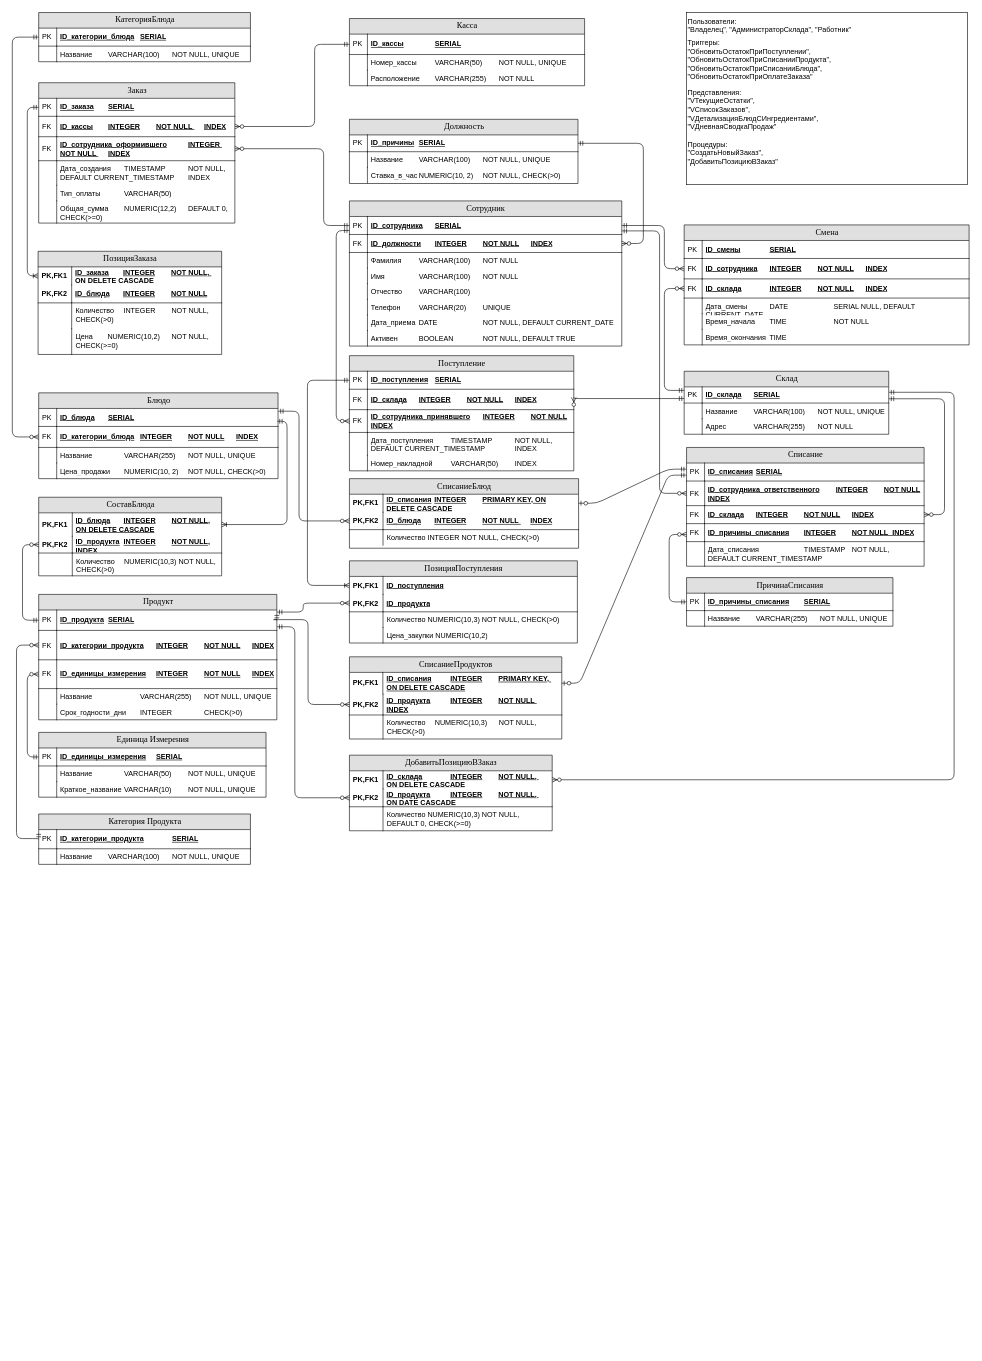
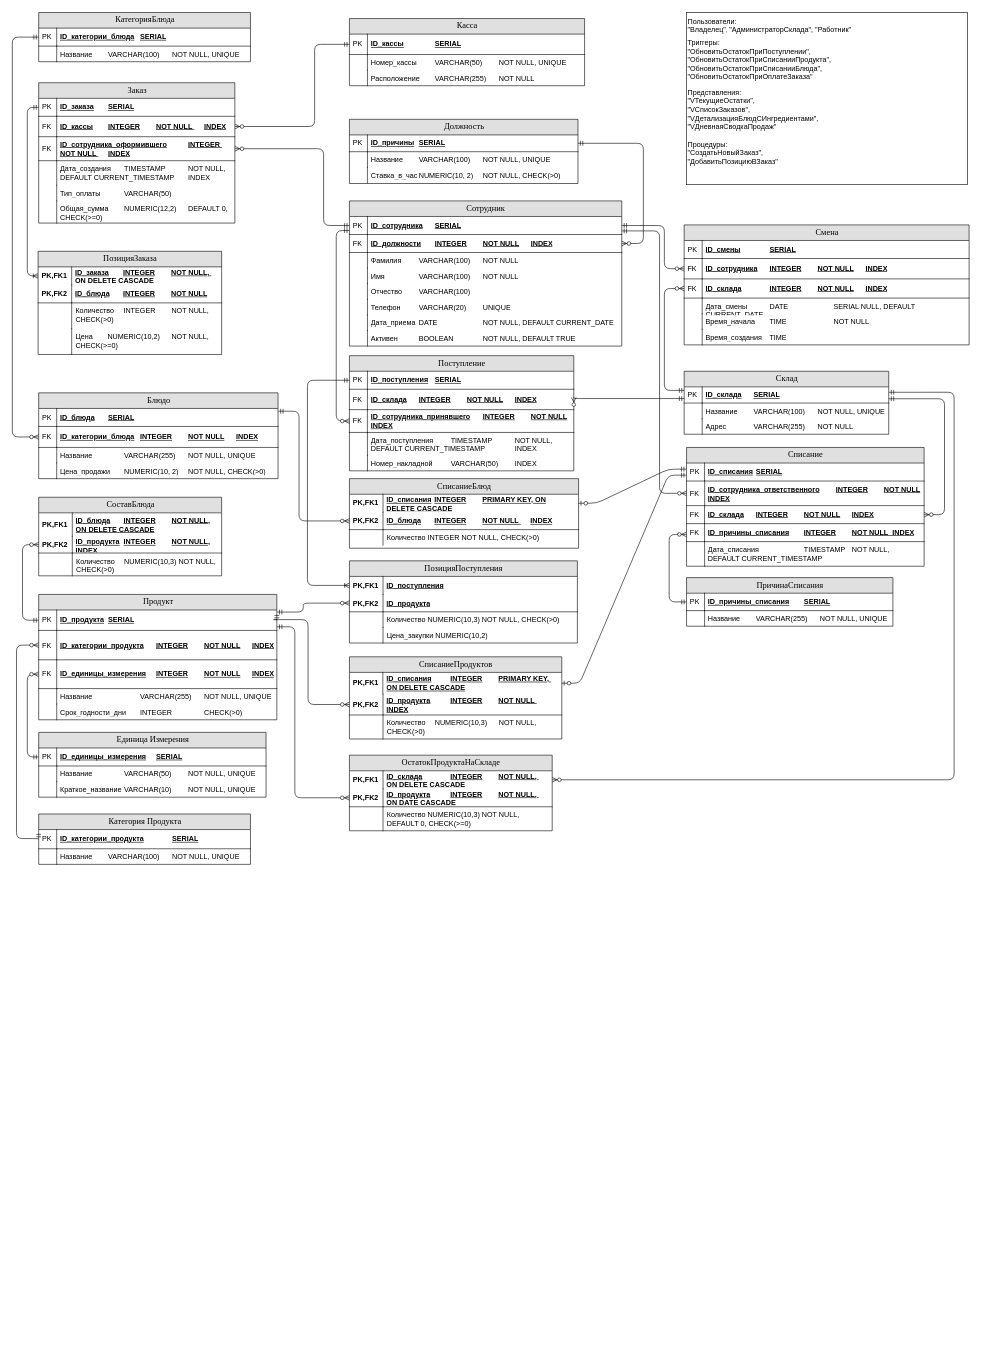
- <mxCell id="62" value="Время_окончания&lt;span style=&quot;white-space:pre&quot;&gt;&#09;&lt;/span&gt;TIME" style="shape=partialRectangle;top=0;left=0;right=0;bottom=0;html=1;align=left;verticalAlign=top;fillColor=none;spacingLeft=34;spacingRight=4;whiteSpace=wrap;overflow=hidden;rotatable=0;points=[[0,0.5],[1,0.5]];portConstraint=eastwest;dropTarget=0;" parent="51" vertex="1"><mxGeometry y="174" width="475" height="26" as="geometry" /></mxCell>
+ <mxCell id="62" value="Время_создания&lt;span style=&quot;white-space:pre&quot;&gt;&#09;&lt;/span&gt;TIME" style="shape=partialRectangle;top=0;left=0;right=0;bottom=0;html=1;align=left;verticalAlign=top;fillColor=none;spacingLeft=34;spacingRight=4;whiteSpace=wrap;overflow=hidden;rotatable=0;points=[[0,0.5],[1,0.5]];portConstraint=eastwest;dropTarget=0;" parent="51" vertex="1"><mxGeometry y="174" width="475" height="26" as="geometry" /></mxCell>
- <mxCell id="180" value="" style="edgeStyle=orthogonalEdgeStyle;html=1;endArrow=ERoneToMany;startArrow=ERmandOne;labelBackgroundColor=none;fontFamily=Verdana;fontSize=14;exitX=0.997;exitY=0.711;exitDx=0;exitDy=0;entryX=1;entryY=0.5;entryDx=0;entryDy=0;exitPerimeter=0;" parent="1" source="139" target="148" edge="1"><mxGeometry width="100" height="100" relative="1" as="geometry"><mxPoint y="705" as="sourcePoint" x="438" /><mxPoint y="867" as="targetPoint" x="438" /><Array as="points"><mxPoint x="478" y="701" /><mxPoint x="478" y="873" /><mxPoint x="368" y="873" /></Array></mxGeometry></mxCell>
- <mxCell id="9" value="ДобавитьПозициюВЗаказ" style="swimlane;html=1;fontStyle=0;childLayout=stackLayout;horizontal=1;startSize=26;fillColor=#e0e0e0;horizontalStack=0;resizeParent=1;resizeLast=0;collapsible=1;marginBottom=0;swimlaneFillColor=#ffffff;align=center;rounded=0;shadow=0;comic=0;labelBackgroundColor=none;strokeWidth=1;fontFamily=Verdana;fontSize=14" parent="1" vertex="1"><mxGeometry x="582" y="1258" width="338" height="126" as="geometry" /></mxCell>
+ <mxCell id="9" value="ОстатокПродуктаНаСкладе" style="swimlane;html=1;fontStyle=0;childLayout=stackLayout;horizontal=1;startSize=26;fillColor=#e0e0e0;horizontalStack=0;resizeParent=1;resizeLast=0;collapsible=1;marginBottom=0;swimlaneFillColor=#ffffff;align=center;rounded=0;shadow=0;comic=0;labelBackgroundColor=none;strokeWidth=1;fontFamily=Verdana;fontSize=14" parent="1" vertex="1"><mxGeometry x="582" y="1258" width="338" height="126" as="geometry" /></mxCell>
